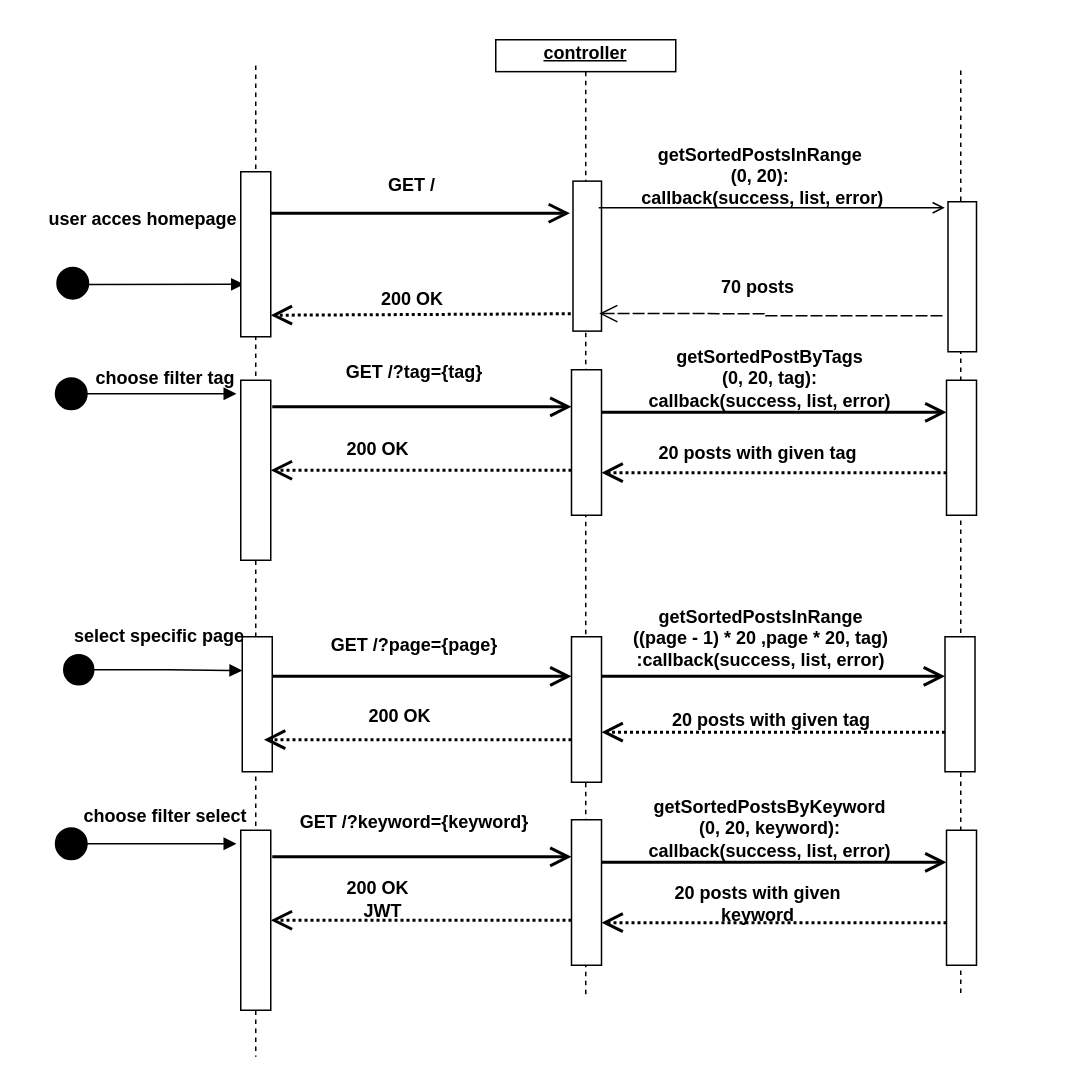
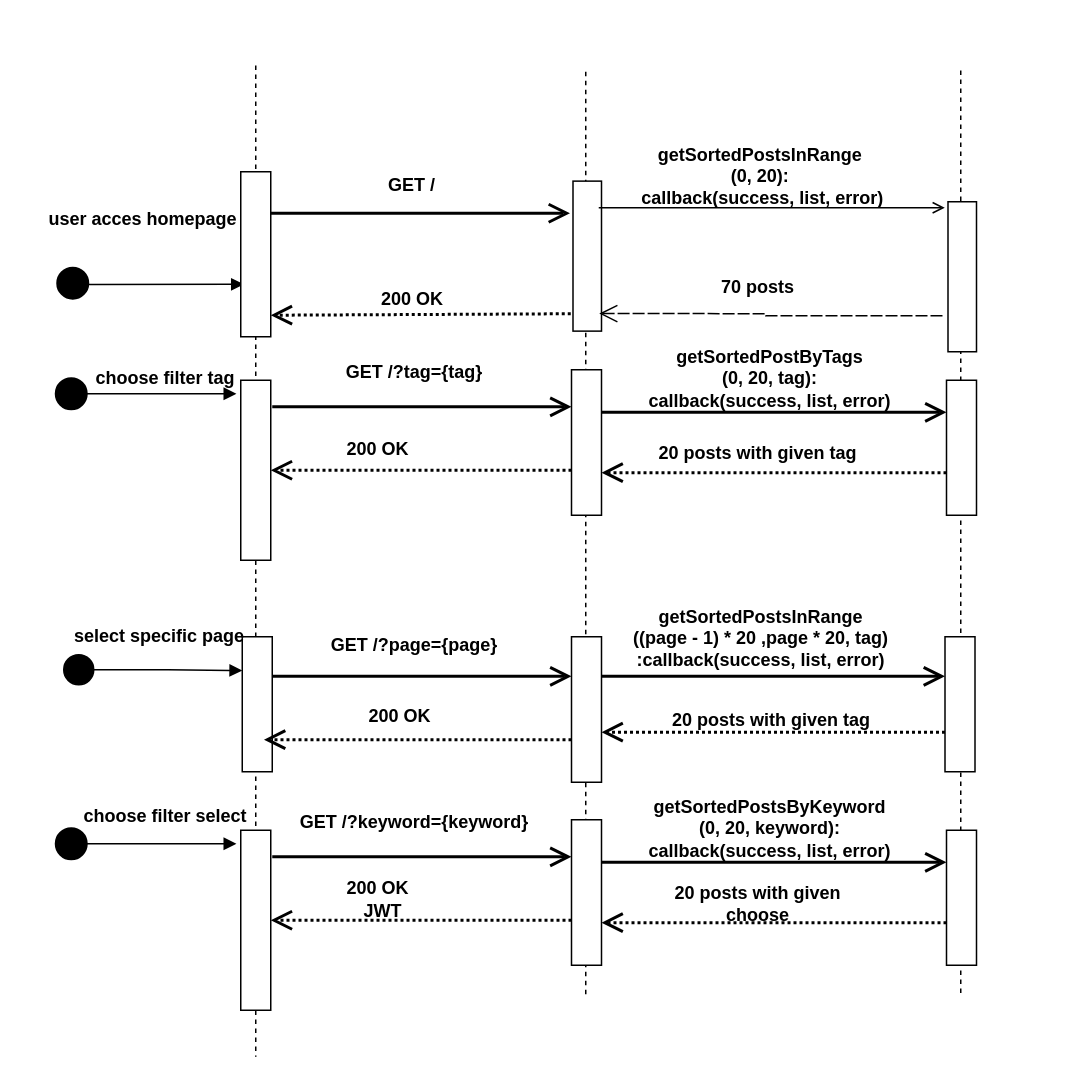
- <mxCell id="6" value="&lt;div style='width: 117.0px;height:auto;word-break: break-word;'&gt;&lt;div align=&quot;center&quot;&gt;&lt;span style=&quot;font-size: 12px; font-family: Arial; white-space: pre-wrap; font-weight: bold; text-decoration: underline; line-height: 14px; color: rgb(0, 0, 0);&quot;&gt;controller&lt;/span&gt;&lt;/div&gt;&lt;/div&gt;" style="shape=rect;shadow=0;strokeWidth=1;fillColor=#FFFFFF;strokeColor=#000000;opacity=100.0;html=1;nl2Br=0;verticalAlign=top;align=center;spacingLeft=0.0;spacingRight=0;spacingTop=-5.0;spacingBottom=2;whiteSpace=wrap;gliffyId=231;" vertex="1" parent="5"><mxGeometry width="120" height="21.267" as="geometry" /></mxCell>
- <mxCell id="60" value="&lt;div style=&quot;width: 147.0px ; height: auto ; word-break: break-word&quot;&gt;&lt;div align=&quot;center&quot;&gt;&lt;span style=&quot;font-size: 12px ; font-family: &amp;#34;arial&amp;#34; ; white-space: pre-wrap ; font-weight: bold ; line-height: 14px ; color: rgb(0 , 0 , 0)&quot;&gt;20 posts with given keyword&lt;/span&gt;&lt;/div&gt;&lt;/div&gt;" style="text;html=1;nl2Br=0;html=1;nl2Br=0;verticalAlign=middle;align=center;spacingLeft=0.0;spacingRight=0;whiteSpace=wrap;gliffyId=286;" vertex="1" parent="1"><mxGeometry x="430" y="595" width="150" height="14" as="geometry" /></mxCell>
+ <mxCell id="60" value="&lt;div style=&quot;width: 147.0px ; height: auto ; word-break: break-word&quot;&gt;&lt;div align=&quot;center&quot;&gt;&lt;span style=&quot;font-size: 12px ; font-family: &amp;#34;arial&amp;#34; ; white-space: pre-wrap ; font-weight: bold ; line-height: 14px ; color: rgb(0 , 0 , 0)&quot;&gt;20 posts with given choose&lt;/span&gt;&lt;/div&gt;&lt;/div&gt;" style="text;html=1;nl2Br=0;html=1;nl2Br=0;verticalAlign=middle;align=center;spacingLeft=0.0;spacingRight=0;whiteSpace=wrap;gliffyId=286;" vertex="1" parent="1"><mxGeometry x="430" y="595" width="150" height="14" as="geometry" /></mxCell>
